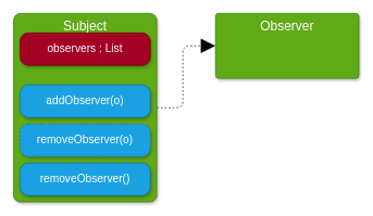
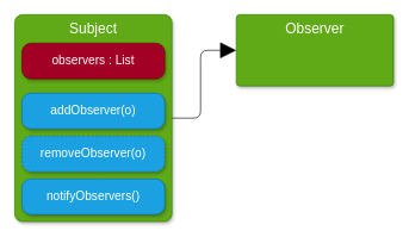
- <mxCell id="7" value="observers : List" style="rounded=1;whiteSpace=wrap;html=1;arcSize=26;fontSize=17;fillColor=#a20025;strokeColor=#6F0000;fontColor=#ffffff;shadow=1;" vertex="1" parent="1"><mxGeometry x="30" y="50" width="200" height="50" as="geometry" /></mxCell>
+ <mxCell id="7" value="observers : List" style="rounded=1;whiteSpace=wrap;html=1;arcSize=26;fontSize=17;fillColor=#a20025;strokeColor=#6F0000;fontColor=#ffffff;shadow=1;" vertex="1" parent="1"><mxGeometry x="30" y="60" width="200" height="50" as="geometry" /></mxCell>
- <mxCell id="2" style="edgeStyle=orthogonalEdgeStyle;rounded=1;orthogonalLoop=1;jettySize=auto;html=1;exitX=1;exitY=0.5;exitDx=0;exitDy=0;entryX=0;entryY=0.5;entryDx=0;entryDy=0;fontSize=20;endArrow=block;endFill=1;endSize=20;dashed=1;" edge="1" parent="1" source="3" target="8"><mxGeometry relative="1" as="geometry" /></mxCell>
+ <mxCell id="2" style="edgeStyle=orthogonalEdgeStyle;rounded=1;orthogonalLoop=1;jettySize=auto;html=1;exitX=1;exitY=0.5;exitDx=0;exitDy=0;entryX=0;entryY=0.5;entryDx=0;entryDy=0;fontSize=20;endArrow=block;endFill=1;endSize=20;" edge="1" parent="1" source="3" target="8"><mxGeometry relative="1" as="geometry" /></mxCell>
- <mxCell id="4" value="removeObserver()" style="rounded=1;whiteSpace=wrap;html=1;arcSize=26;fontSize=17;fillColor=#1ba1e2;strokeColor=#006EAF;fontColor=#ffffff;shadow=1;" vertex="1" parent="1"><mxGeometry x="30" y="250" width="200" height="50" as="geometry" /></mxCell>
+ <mxCell id="4" value="notifyObservers()" style="rounded=1;whiteSpace=wrap;html=1;arcSize=26;fontSize=17;fillColor=#1ba1e2;strokeColor=#006EAF;fontColor=#ffffff;shadow=1;" vertex="1" parent="1"><mxGeometry x="30" y="250" width="200" height="50" as="geometry" /></mxCell>
